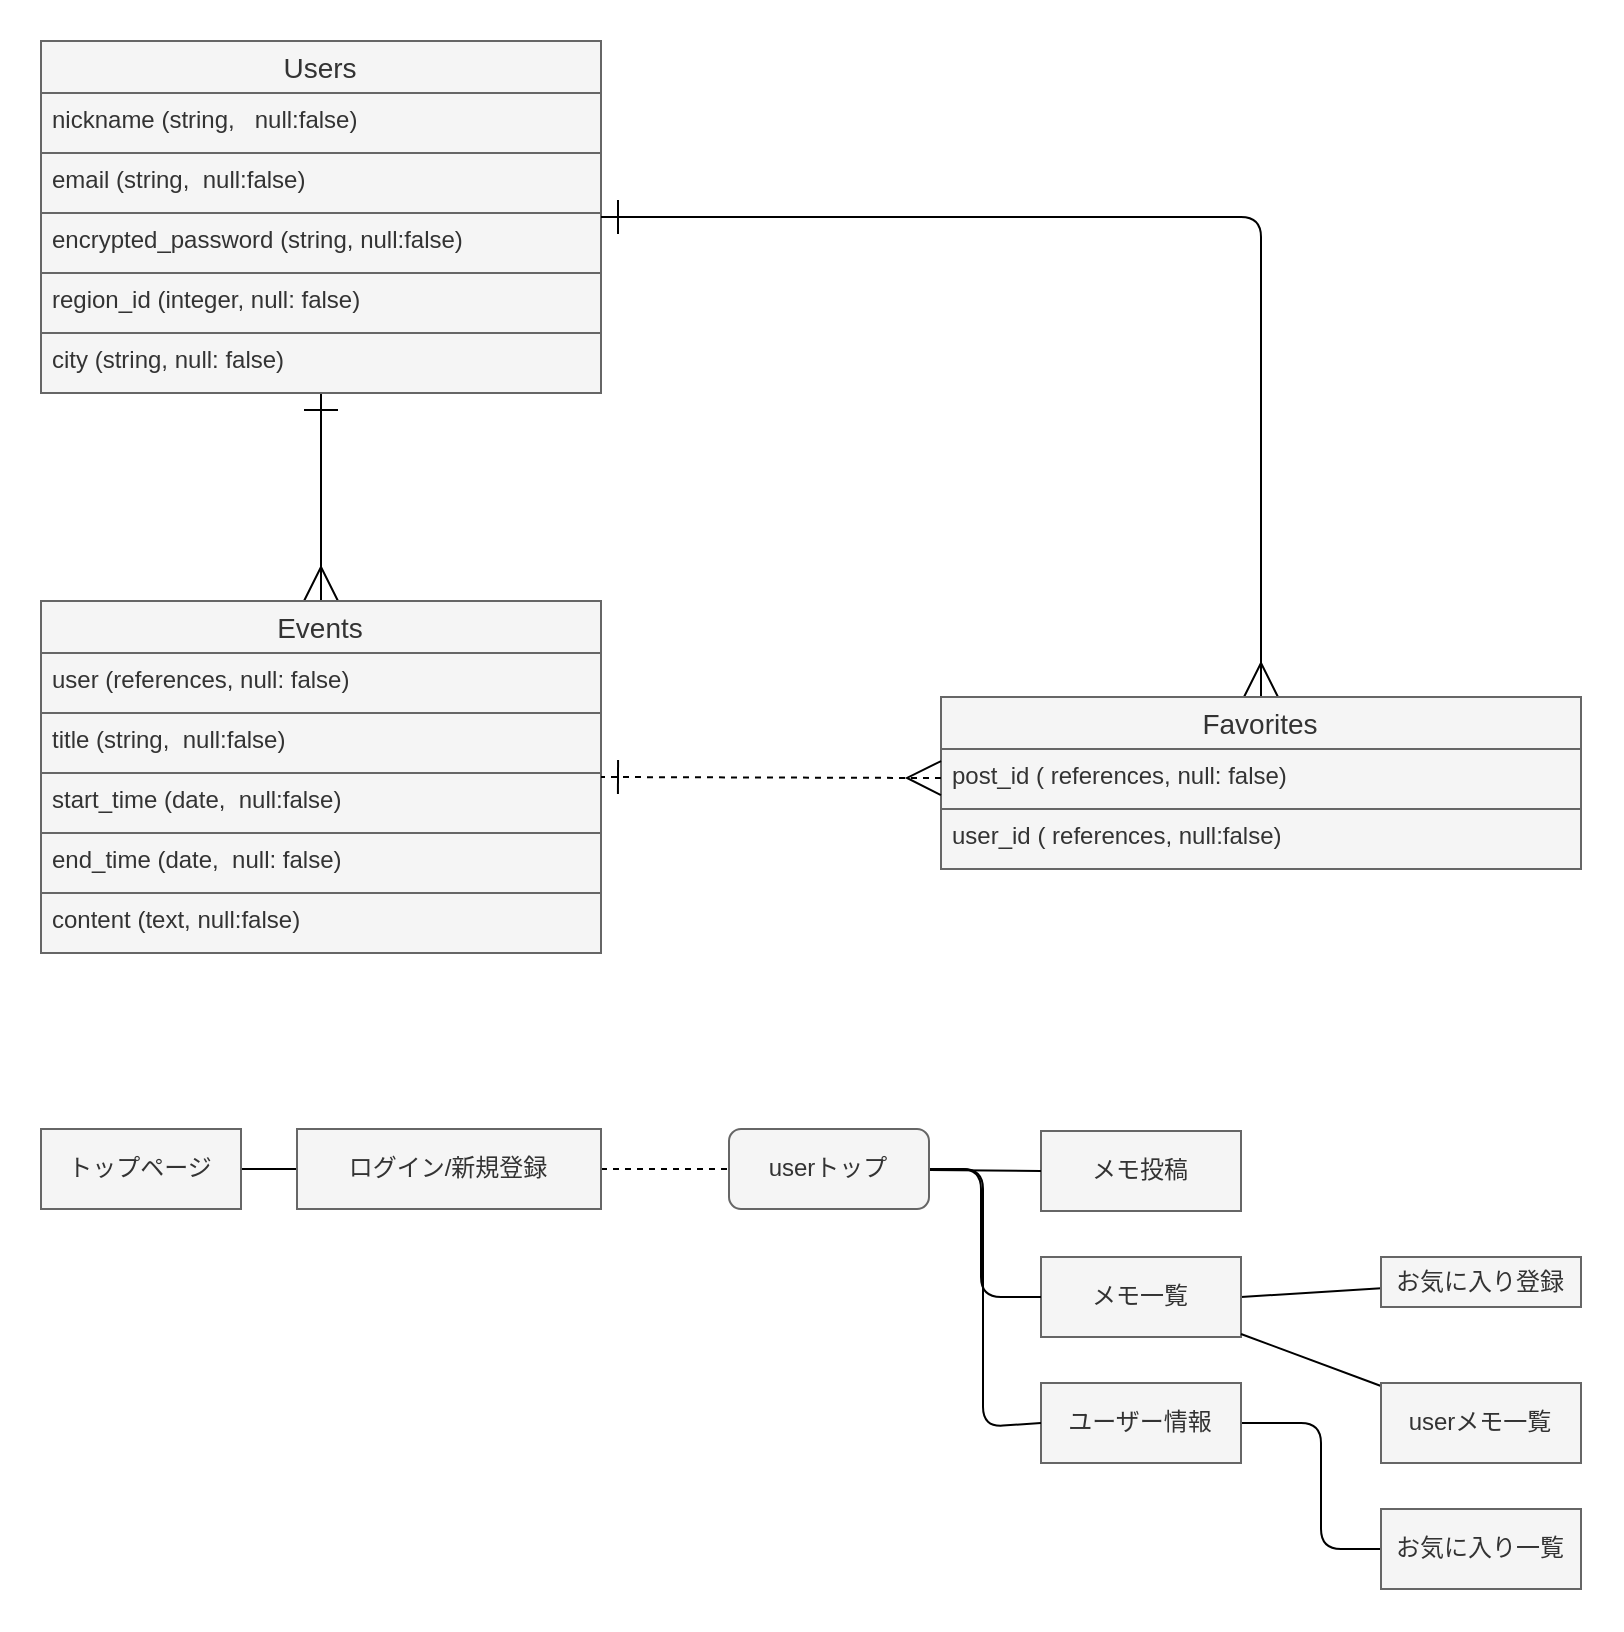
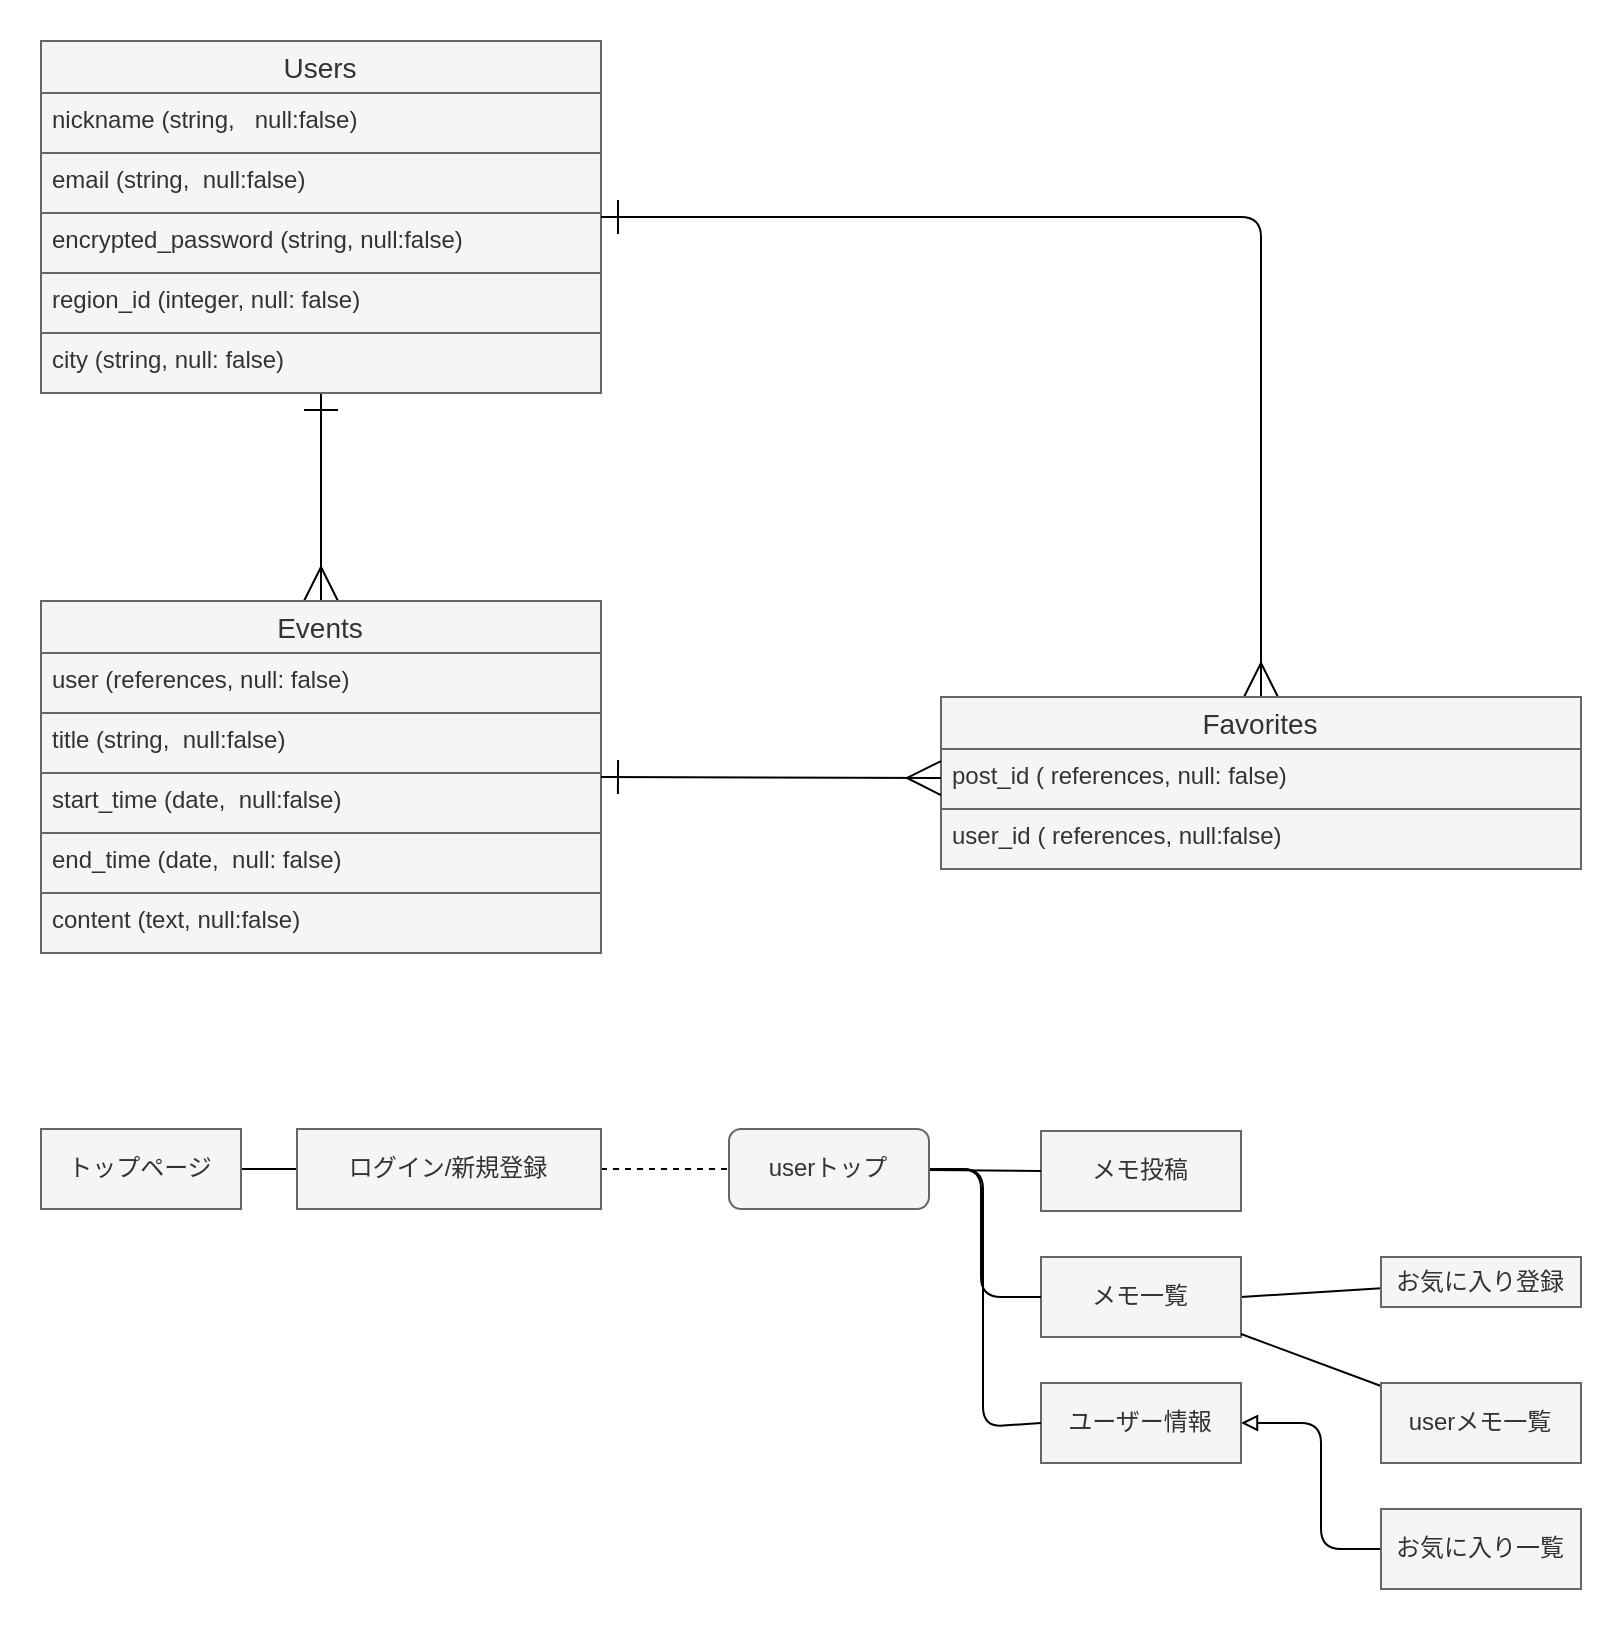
- <mxCell id="19" style="edgeStyle=none;html=1;entryX=1;entryY=0.5;entryDx=0;entryDy=0;startArrow=ERmany;startFill=0;endArrow=ERone;endFill=0;startSize=15;endSize=15;dashed=1;" parent="1" source="17" target="9" edge="1"><mxGeometry relative="1" as="geometry" /></mxCell>
+ <mxCell id="19" style="edgeStyle=none;html=1;entryX=1;entryY=0.5;entryDx=0;entryDy=0;startArrow=ERmany;startFill=0;endArrow=ERone;endFill=0;startSize=15;endSize=15;" parent="1" source="17" target="9" edge="1"><mxGeometry relative="1" as="geometry" /></mxCell>
- <mxCell id="25" style="edgeStyle=none;html=1;entryX=1;entryY=0.5;entryDx=0;entryDy=0;endArrow=none;endFill=0;" edge="1" parent="1" source="26" target="27"><mxGeometry relative="1" as="geometry"><Array as="points"><mxPoint x="660" y="774" /><mxPoint x="660" y="711" /></Array></mxGeometry></mxCell>
+ <mxCell id="25" style="edgeStyle=none;html=1;entryX=1;entryY=0.5;entryDx=0;entryDy=0;endArrow=block;endFill=0;" edge="1" parent="1" source="26" target="27"><mxGeometry relative="1" as="geometry"><Array as="points"><mxPoint x="660" y="774" /><mxPoint x="660" y="711" /></Array></mxGeometry></mxCell>
